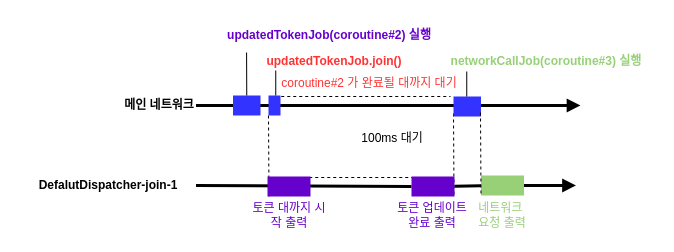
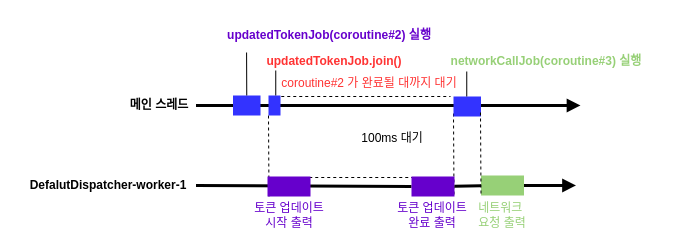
- <mxCell id="10" value="메인 네트워크" style="text;html=1;align=center;verticalAlign=middle;whiteSpace=wrap;rounded=0;fontStyle=1;fontColor=#000000;" vertex="1" parent="1"><mxGeometry x="114" y="90" width="90" height="30" as="geometry" /></mxCell>
+ <mxCell id="10" value="메인 스레드" style="text;html=1;align=center;verticalAlign=middle;whiteSpace=wrap;rounded=0;fontStyle=1;fontColor=#000000;" vertex="1" parent="1"><mxGeometry x="114" y="90" width="90" height="30" as="geometry" /></mxCell>
- <mxCell id="4" value="DefalutDispatcher-join-1" style="text;html=1;align=center;verticalAlign=middle;whiteSpace=wrap;rounded=0;fontStyle=1;fontColor=#000000;" vertex="1" parent="1"><mxGeometry x="20" y="170" width="175.5" height="30" as="geometry" /></mxCell>
+ <mxCell id="4" value="DefalutDispatcher-worker-1" style="text;html=1;align=center;verticalAlign=middle;whiteSpace=wrap;rounded=0;fontStyle=1;fontColor=#000000;" vertex="1" parent="1"><mxGeometry x="20" y="170" width="175.5" height="30" as="geometry" /></mxCell>
- <mxCell id="21" value="토큰 대까지 시작 출력" style="text;html=1;align=center;verticalAlign=middle;whiteSpace=wrap;rounded=0;fontColor=#6600CC;" vertex="1" parent="1"><mxGeometry x="248.5" y="200" width="80" height="30" as="geometry" /></mxCell>
+ <mxCell id="21" value="토큰 업데이트 시작 출력" style="text;html=1;align=center;verticalAlign=middle;whiteSpace=wrap;rounded=0;fontColor=#6600CC;" vertex="1" parent="1"><mxGeometry x="248.5" y="200" width="80" height="30" as="geometry" /></mxCell>
